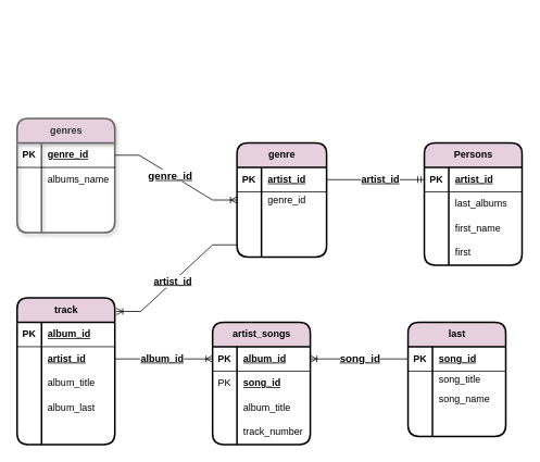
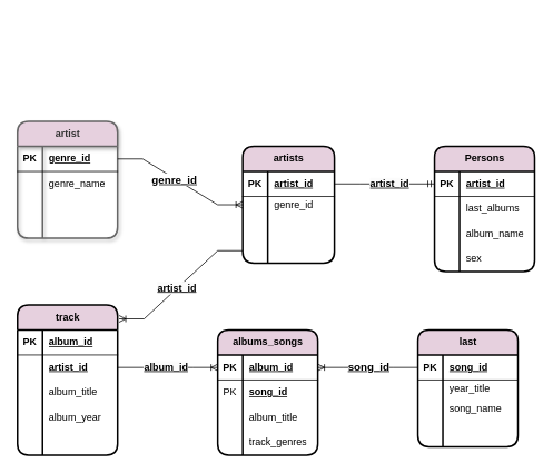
- <mxCell id="2" value="genres" style="shape=table;startSize=30;container=1;collapsible=1;childLayout=tableLayout;fixedRows=1;rowLines=0;fontStyle=1;align=center;resizeLast=1;html=1;shadow=1;rounded=1;swimlaneLine=1;fillColor=#E6D0DE;fontColor=#333333;strokeColor=#666666;strokeWidth=2;columnLines=1;" vertex="1" parent="1"><mxGeometry x="20" y="145" width="120" height="140" as="geometry"><mxRectangle x="280" y="220" width="80" height="30" as="alternateBounds" /></mxGeometry></mxCell>
+ <mxCell id="2" value="artist" style="shape=table;startSize=30;container=1;collapsible=1;childLayout=tableLayout;fixedRows=1;rowLines=0;fontStyle=1;align=center;resizeLast=1;html=1;shadow=1;rounded=1;swimlaneLine=1;fillColor=#E6D0DE;fontColor=#333333;strokeColor=#666666;strokeWidth=2;columnLines=1;" vertex="1" parent="1"><mxGeometry x="20" y="145" width="120" height="140" as="geometry"><mxRectangle x="280" y="220" width="80" height="30" as="alternateBounds" /></mxGeometry></mxCell>
- <mxCell id="15" value="genre" style="shape=table;startSize=30;container=1;collapsible=1;childLayout=tableLayout;fixedRows=1;rowLines=0;fontStyle=1;align=center;resizeLast=1;html=1;rounded=1;strokeWidth=2;columnLines=1;swimlaneBody=1;horizontal=1;bottom=1;swimlaneLine=1;strokeColor=default;fillColor=#E6D0DE;" vertex="1" parent="1"><mxGeometry x="290" y="175" width="110" height="140" as="geometry" /></mxCell>
+ <mxCell id="15" value="artists" style="shape=table;startSize=30;container=1;collapsible=1;childLayout=tableLayout;fixedRows=1;rowLines=0;fontStyle=1;align=center;resizeLast=1;html=1;rounded=1;strokeWidth=2;columnLines=1;swimlaneBody=1;horizontal=1;bottom=1;swimlaneLine=1;strokeColor=default;fillColor=#E6D0DE;" vertex="1" parent="1"><mxGeometry x="290" y="175" width="110" height="140" as="geometry" /></mxCell>
- <mxCell id="8" value="albums_name" style="shape=partialRectangle;connectable=0;fillColor=none;top=0;left=0;bottom=0;right=0;align=left;spacingLeft=6;overflow=hidden;whiteSpace=wrap;html=1;" vertex="1" parent="6"><mxGeometry x="30" width="90" height="30" as="geometry"><mxRectangle width="90" height="30" as="alternateBounds" /></mxGeometry></mxCell>
+ <mxCell id="8" value="genre_name" style="shape=partialRectangle;connectable=0;fillColor=none;top=0;left=0;bottom=0;right=0;align=left;spacingLeft=6;overflow=hidden;whiteSpace=wrap;html=1;" vertex="1" parent="6"><mxGeometry x="30" width="90" height="30" as="geometry"><mxRectangle width="90" height="30" as="alternateBounds" /></mxGeometry></mxCell>
- <mxCell id="57" value="first_name" style="shape=partialRectangle;connectable=0;fillColor=none;top=0;left=0;bottom=0;right=0;align=left;spacingLeft=6;overflow=hidden;whiteSpace=wrap;html=1;" vertex="1" parent="55"><mxGeometry x="30" width="90" height="30" as="geometry"><mxRectangle width="90" height="30" as="alternateBounds" /></mxGeometry></mxCell>
+ <mxCell id="57" value="album_name" style="shape=partialRectangle;connectable=0;fillColor=none;top=0;left=0;bottom=0;right=0;align=left;spacingLeft=6;overflow=hidden;whiteSpace=wrap;html=1;" vertex="1" parent="55"><mxGeometry x="30" width="90" height="30" as="geometry"><mxRectangle width="90" height="30" as="alternateBounds" /></mxGeometry></mxCell>
- <mxCell id="60" value="first" style="shape=partialRectangle;connectable=0;fillColor=none;top=0;left=0;bottom=0;right=0;align=left;spacingLeft=6;overflow=hidden;whiteSpace=wrap;html=1;" vertex="1" parent="58"><mxGeometry x="30" width="90" height="30" as="geometry"><mxRectangle width="90" height="30" as="alternateBounds" /></mxGeometry></mxCell>
+ <mxCell id="60" value="sex" style="shape=partialRectangle;connectable=0;fillColor=none;top=0;left=0;bottom=0;right=0;align=left;spacingLeft=6;overflow=hidden;whiteSpace=wrap;html=1;" vertex="1" parent="58"><mxGeometry x="30" width="90" height="30" as="geometry"><mxRectangle width="90" height="30" as="alternateBounds" /></mxGeometry></mxCell>
- <mxCell id="63" value="artist_songs" style="shape=table;startSize=30;container=1;collapsible=1;childLayout=tableLayout;fixedRows=1;rowLines=0;fontStyle=1;align=center;resizeLast=1;html=1;rounded=1;fillColor=#E6D0DE;strokeWidth=2;" vertex="1" parent="1"><mxGeometry x="260" y="395" width="120" height="150" as="geometry" /></mxCell>
+ <mxCell id="63" value="albums_songs" style="shape=table;startSize=30;container=1;collapsible=1;childLayout=tableLayout;fixedRows=1;rowLines=0;fontStyle=1;align=center;resizeLast=1;html=1;rounded=1;fillColor=#E6D0DE;strokeWidth=2;" vertex="1" parent="1"><mxGeometry x="260" y="395" width="120" height="150" as="geometry" /></mxCell>
- <mxCell id="84" value="song_title" style="shape=partialRectangle;connectable=0;fillColor=none;top=0;left=0;bottom=0;right=0;align=left;spacingLeft=6;overflow=hidden;whiteSpace=wrap;html=1;" vertex="1" parent="82"><mxGeometry x="30" width="90" height="20" as="geometry"><mxRectangle width="90" height="20" as="alternateBounds" /></mxGeometry></mxCell>
+ <mxCell id="84" value="year_title" style="shape=partialRectangle;connectable=0;fillColor=none;top=0;left=0;bottom=0;right=0;align=left;spacingLeft=6;overflow=hidden;whiteSpace=wrap;html=1;" vertex="1" parent="82"><mxGeometry x="30" width="90" height="20" as="geometry"><mxRectangle width="90" height="20" as="alternateBounds" /></mxGeometry></mxCell>
- <mxCell id="42" value="&lt;span style=&quot;text-wrap-mode: nowrap;&quot;&gt;album_last&lt;/span&gt;" style="shape=partialRectangle;connectable=0;fillColor=none;top=0;left=0;bottom=0;right=0;align=left;spacingLeft=6;overflow=hidden;whiteSpace=wrap;html=1;metaEdit=0;" vertex="1" parent="40"><mxGeometry x="30" width="90" height="30" as="geometry"><mxRectangle width="90" height="30" as="alternateBounds" /></mxGeometry></mxCell>
+ <mxCell id="42" value="&lt;span style=&quot;text-wrap-mode: nowrap;&quot;&gt;album_year&lt;/span&gt;" style="shape=partialRectangle;connectable=0;fillColor=none;top=0;left=0;bottom=0;right=0;align=left;spacingLeft=6;overflow=hidden;whiteSpace=wrap;html=1;metaEdit=0;" vertex="1" parent="40"><mxGeometry x="30" width="90" height="30" as="geometry"><mxRectangle width="90" height="30" as="alternateBounds" /></mxGeometry></mxCell>
- <mxCell id="75" value="track_number" style="shape=partialRectangle;connectable=0;fillColor=none;top=0;left=0;bottom=0;right=0;align=left;spacingLeft=6;overflow=hidden;whiteSpace=wrap;html=1;" vertex="1" parent="73"><mxGeometry x="30" width="90" height="30" as="geometry"><mxRectangle width="90" height="30" as="alternateBounds" /></mxGeometry></mxCell>
+ <mxCell id="75" value="track_genres" style="shape=partialRectangle;connectable=0;fillColor=none;top=0;left=0;bottom=0;right=0;align=left;spacingLeft=6;overflow=hidden;whiteSpace=wrap;html=1;" vertex="1" parent="73"><mxGeometry x="30" width="90" height="30" as="geometry"><mxRectangle width="90" height="30" as="alternateBounds" /></mxGeometry></mxCell>
